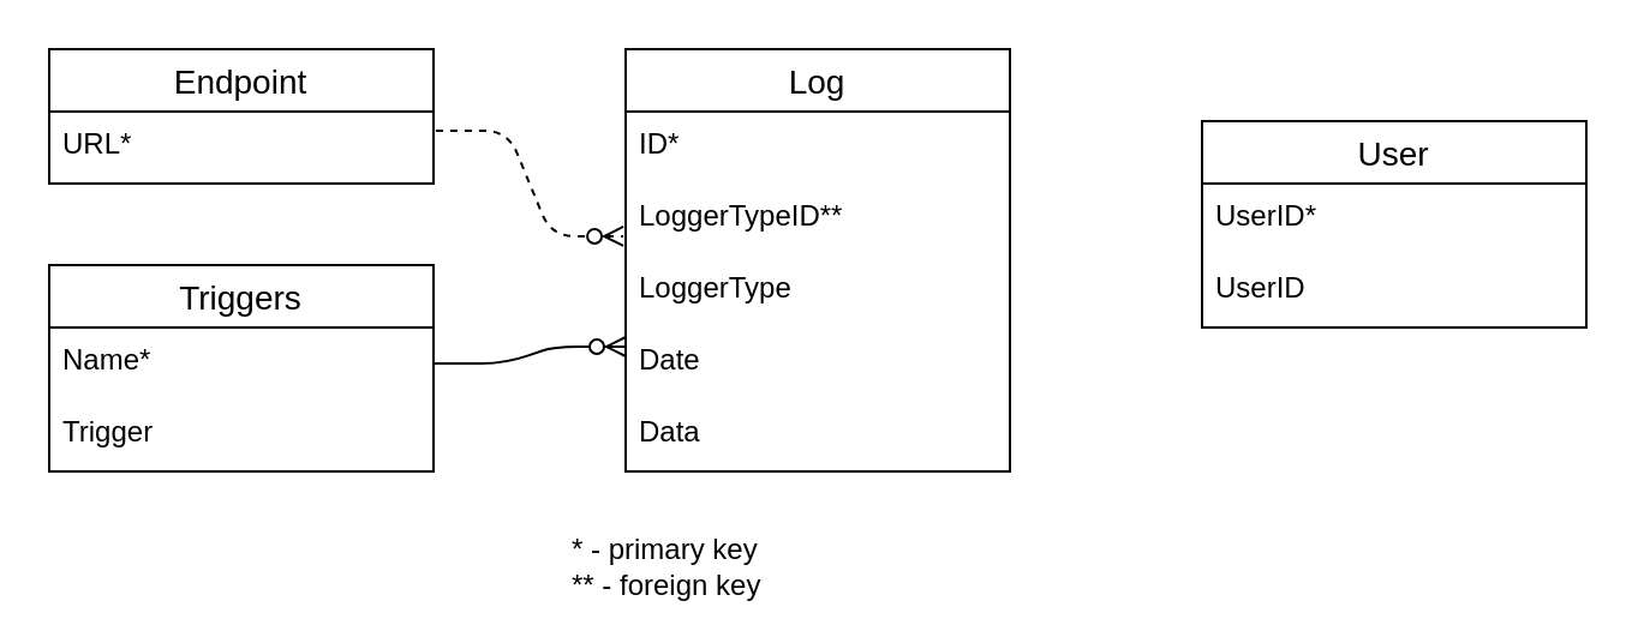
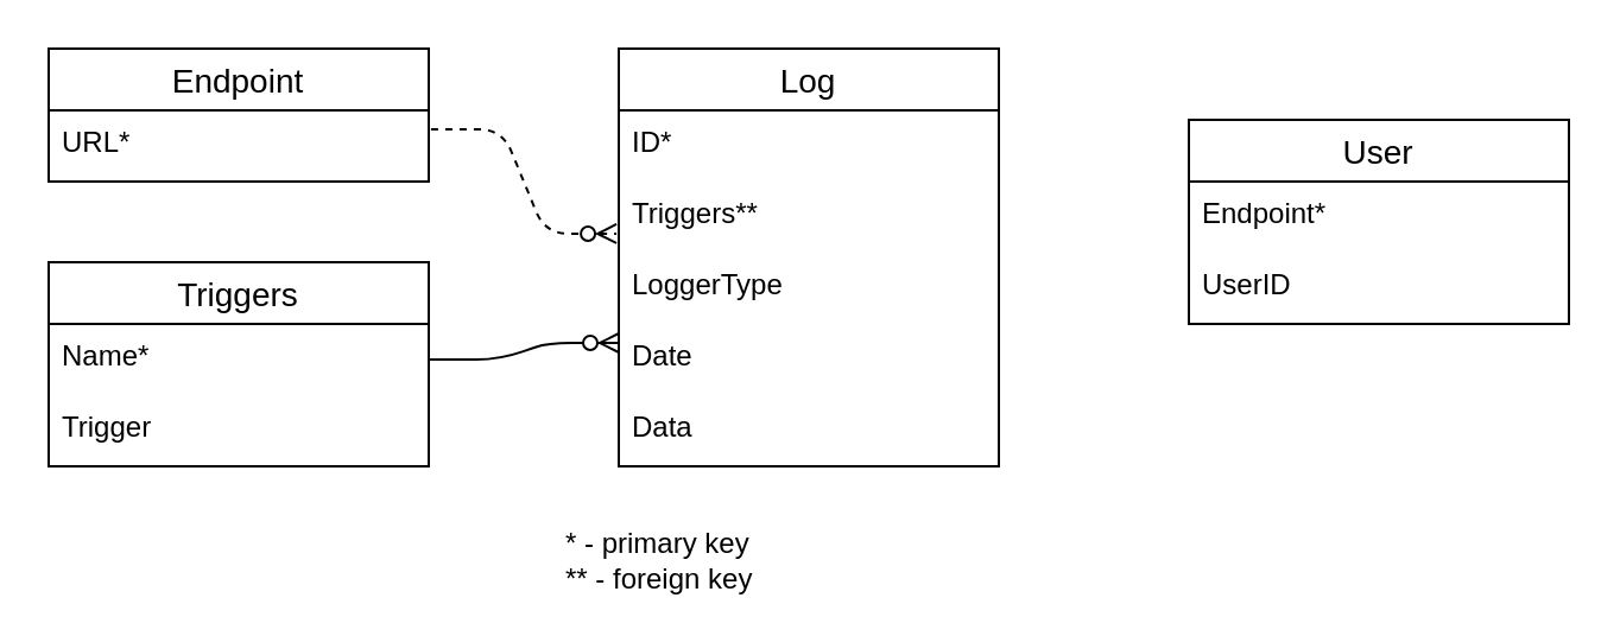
- <mxCell id="7" value="LoggerTypeID**" style="text;strokeColor=none;fillColor=none;spacingLeft=4;spacingRight=4;overflow=hidden;rotatable=0;points=[[0,0.5],[1,0.5]];portConstraint=eastwest;fontSize=12;" vertex="1" parent="5"><mxGeometry y="56" width="160" height="30" as="geometry" /></mxCell>
+ <mxCell id="7" value="Triggers**" style="text;strokeColor=none;fillColor=none;spacingLeft=4;spacingRight=4;overflow=hidden;rotatable=0;points=[[0,0.5],[1,0.5]];portConstraint=eastwest;fontSize=12;" vertex="1" parent="5"><mxGeometry y="56" width="160" height="30" as="geometry" /></mxCell>
- <mxCell id="3" value="UserID*" style="text;strokeColor=none;fillColor=none;spacingLeft=4;spacingRight=4;overflow=hidden;rotatable=0;points=[[0,0.5],[1,0.5]];portConstraint=eastwest;fontSize=12;" vertex="1" parent="2"><mxGeometry y="26" width="160" height="30" as="geometry" /></mxCell>
+ <mxCell id="3" value="Endpoint*" style="text;strokeColor=none;fillColor=none;spacingLeft=4;spacingRight=4;overflow=hidden;rotatable=0;points=[[0,0.5],[1,0.5]];portConstraint=eastwest;fontSize=12;" vertex="1" parent="2"><mxGeometry y="26" width="160" height="30" as="geometry" /></mxCell>
